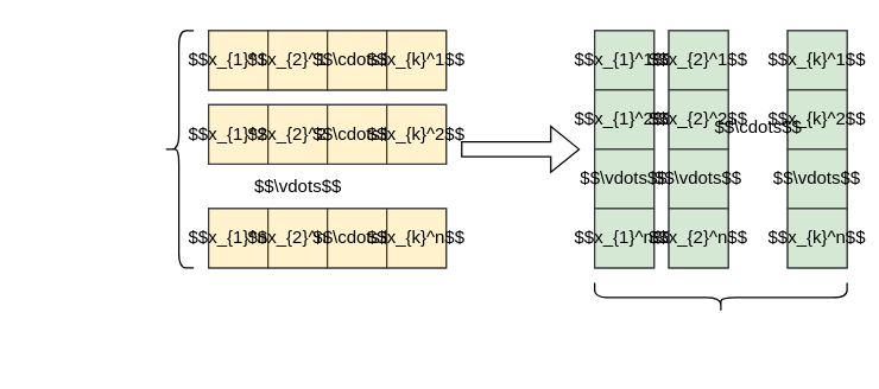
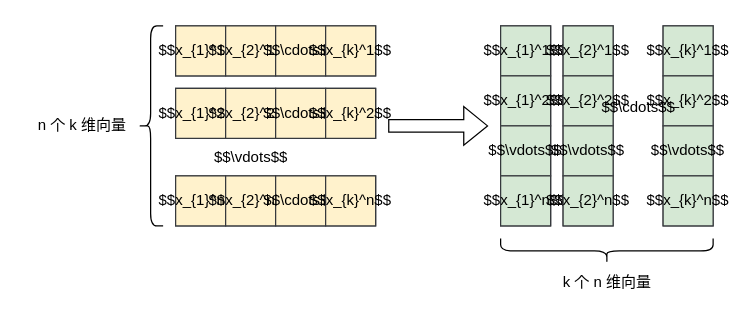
+ <mxCell id="50" value="n 个 k 维向量" style="text;html=1;align=center;verticalAlign=middle;resizable=0;points=[];autosize=1;strokeColor=none;fillColor=none;" vertex="1" parent="1"><mxGeometry x="20" y="85" width="90" height="30" as="geometry" /></mxCell>
+ <mxCell id="36" value="k 个 n 维向量" style="text;html=1;align=center;verticalAlign=middle;resizable=0;points=[];autosize=1;strokeColor=none;fillColor=none;" vertex="1" parent="1"><mxGeometry x="440" y="210" width="90" height="30" as="geometry" /></mxCell>
